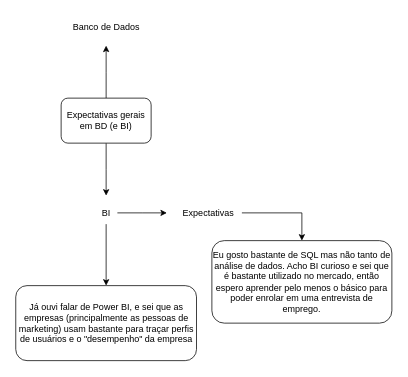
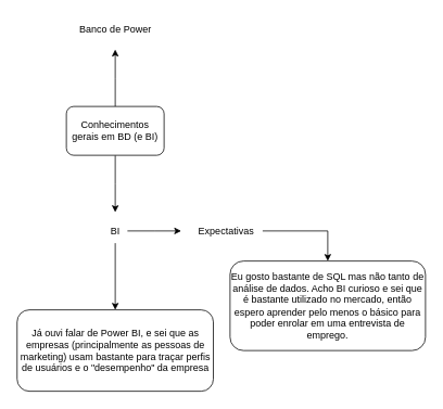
- <mxCell id="5" value="Banco de Dados" style="text;html=1;align=center;verticalAlign=middle;resizable=0;points=[];autosize=1;strokeColor=none;fillColor=none;" vertex="1" parent="1"><mxGeometry x="86" y="20" width="110" height="30" as="geometry" /></mxCell>
+ <mxCell id="5" value="Banco de Power" style="text;html=1;align=center;verticalAlign=middle;resizable=0;points=[];autosize=1;strokeColor=none;fillColor=none;" vertex="1" parent="1"><mxGeometry x="86" y="20" width="110" height="30" as="geometry" /></mxCell>
- <mxCell id="4" value="Expectativas gerais em BD (e BI)" style="rounded=1;whiteSpace=wrap;html=1;" vertex="1" parent="1"><mxGeometry x="81" y="130" width="120" height="60" as="geometry" /></mxCell>
+ <mxCell id="4" value="Conhecimentos gerais em BD (e BI)" style="rounded=1;whiteSpace=wrap;html=1;" vertex="1" parent="1"><mxGeometry x="81" y="130" width="120" height="60" as="geometry" /></mxCell>
